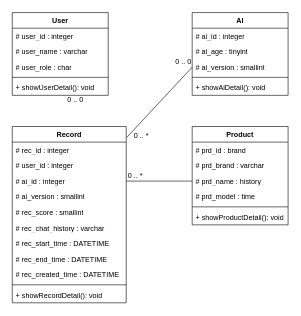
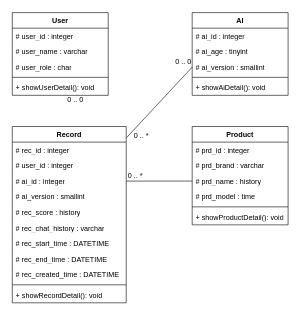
- <mxCell id="15" value="# prd_id&amp;nbsp;: brand" style="text;strokeColor=none;fillColor=none;align=left;verticalAlign=top;spacingLeft=4;spacingRight=4;overflow=hidden;rotatable=0;points=[[0,0.5],[1,0.5]];portConstraint=eastwest;whiteSpace=wrap;html=1;" vertex="1" parent="14"><mxGeometry y="26" width="160" height="26" as="geometry" /></mxCell>
+ <mxCell id="15" value="# prd_id&amp;nbsp;: integer" style="text;strokeColor=none;fillColor=none;align=left;verticalAlign=top;spacingLeft=4;spacingRight=4;overflow=hidden;rotatable=0;points=[[0,0.5],[1,0.5]];portConstraint=eastwest;whiteSpace=wrap;html=1;" vertex="1" parent="14"><mxGeometry y="26" width="160" height="26" as="geometry" /></mxCell>
- <mxCell id="26" value="# rec_score : smallint" style="text;strokeColor=none;fillColor=none;align=left;verticalAlign=top;spacingLeft=4;spacingRight=4;overflow=hidden;rotatable=0;points=[[0,0.5],[1,0.5]];portConstraint=eastwest;whiteSpace=wrap;html=1;" vertex="1" parent="21"><mxGeometry y="130" width="190" height="26" as="geometry" /></mxCell>
+ <mxCell id="26" value="# rec_score : history" style="text;strokeColor=none;fillColor=none;align=left;verticalAlign=top;spacingLeft=4;spacingRight=4;overflow=hidden;rotatable=0;points=[[0,0.5],[1,0.5]];portConstraint=eastwest;whiteSpace=wrap;html=1;" vertex="1" parent="21"><mxGeometry y="130" width="190" height="26" as="geometry" /></mxCell>
